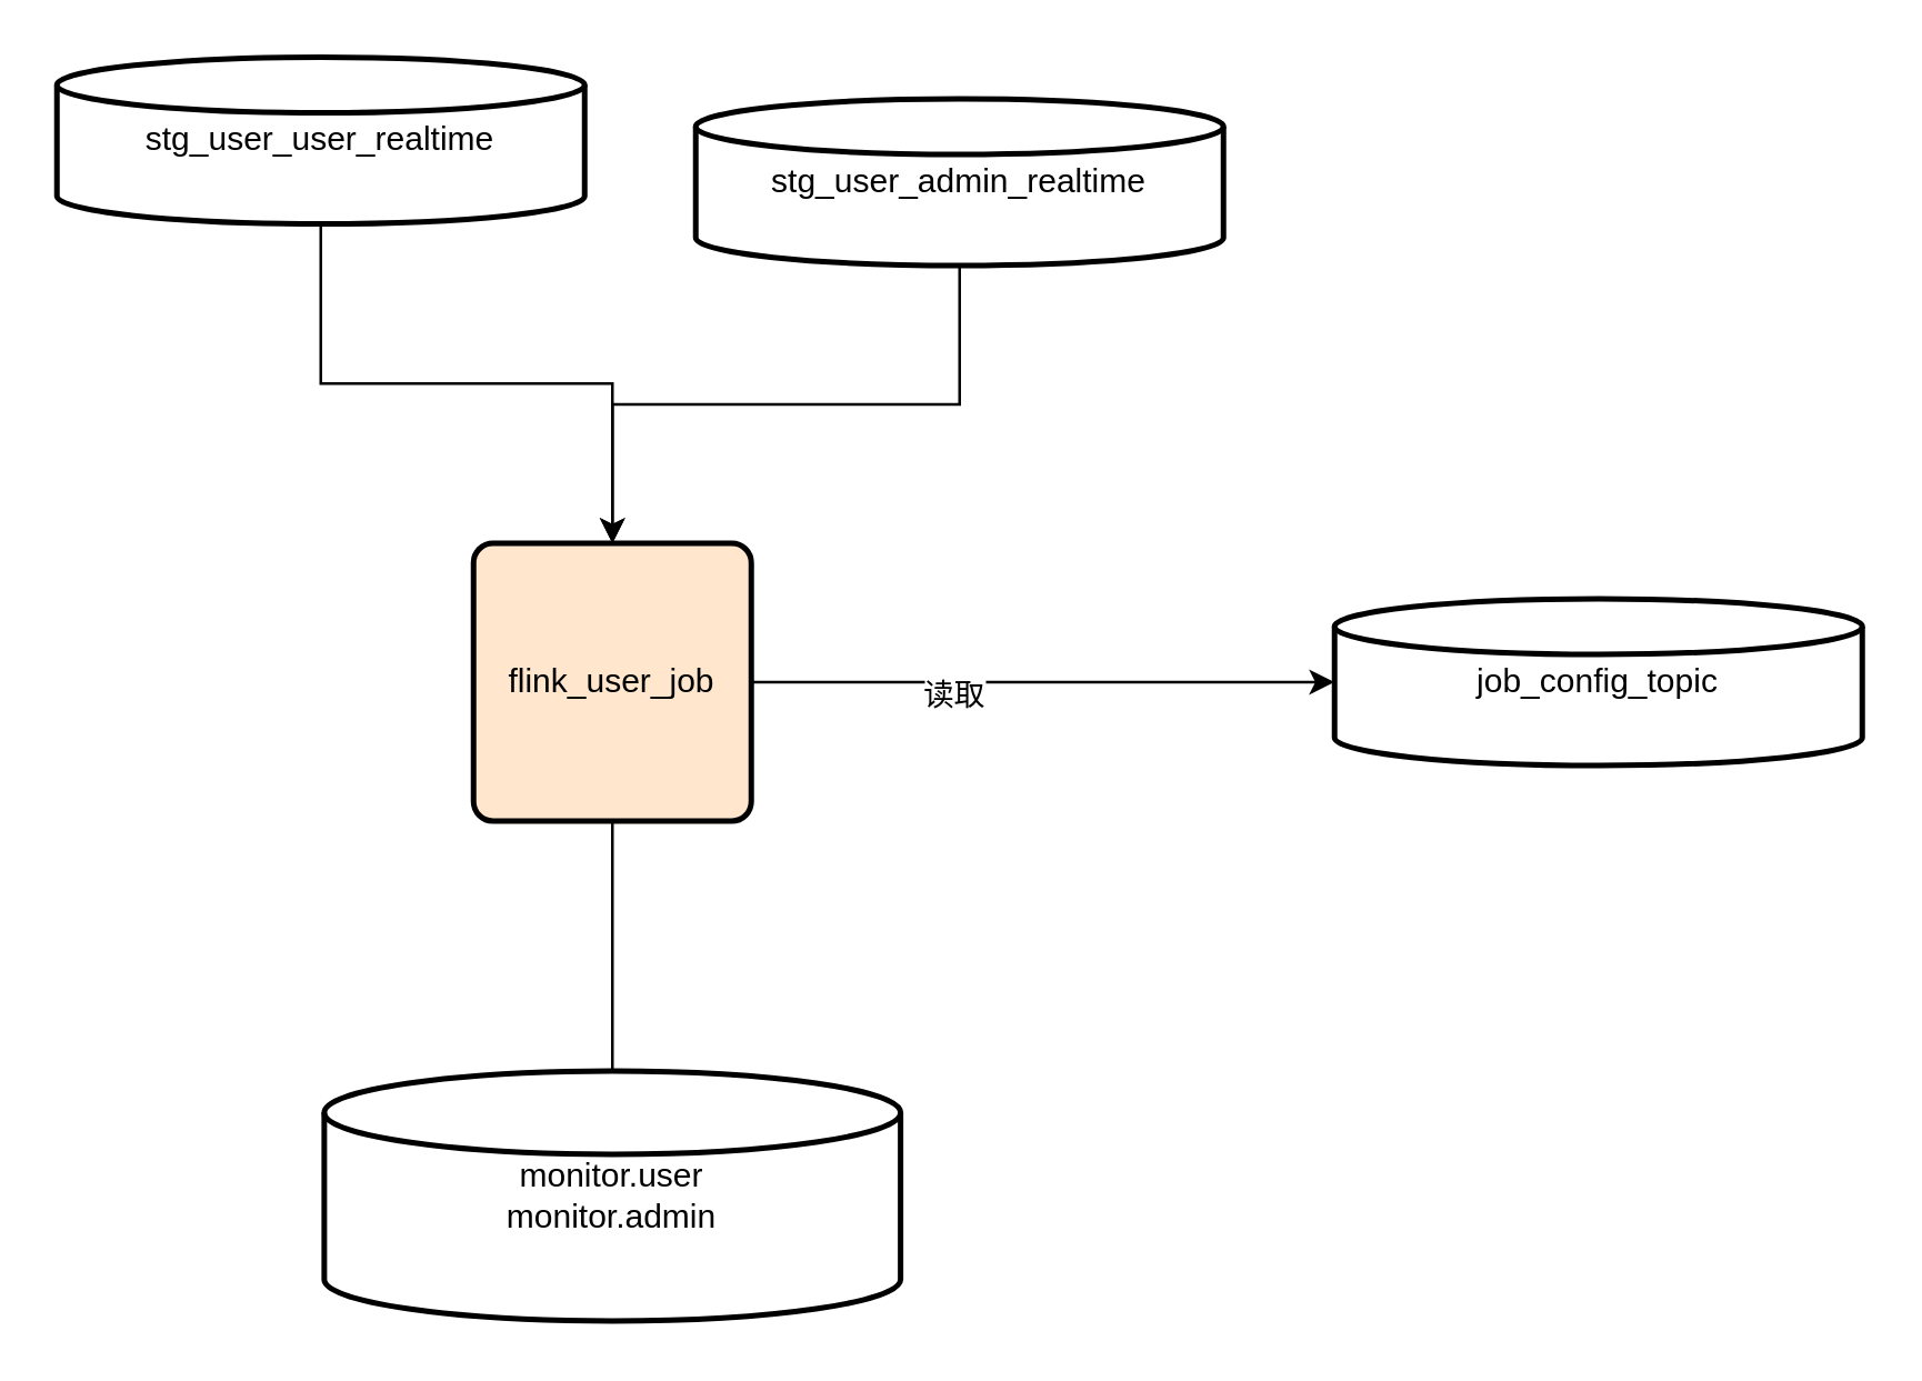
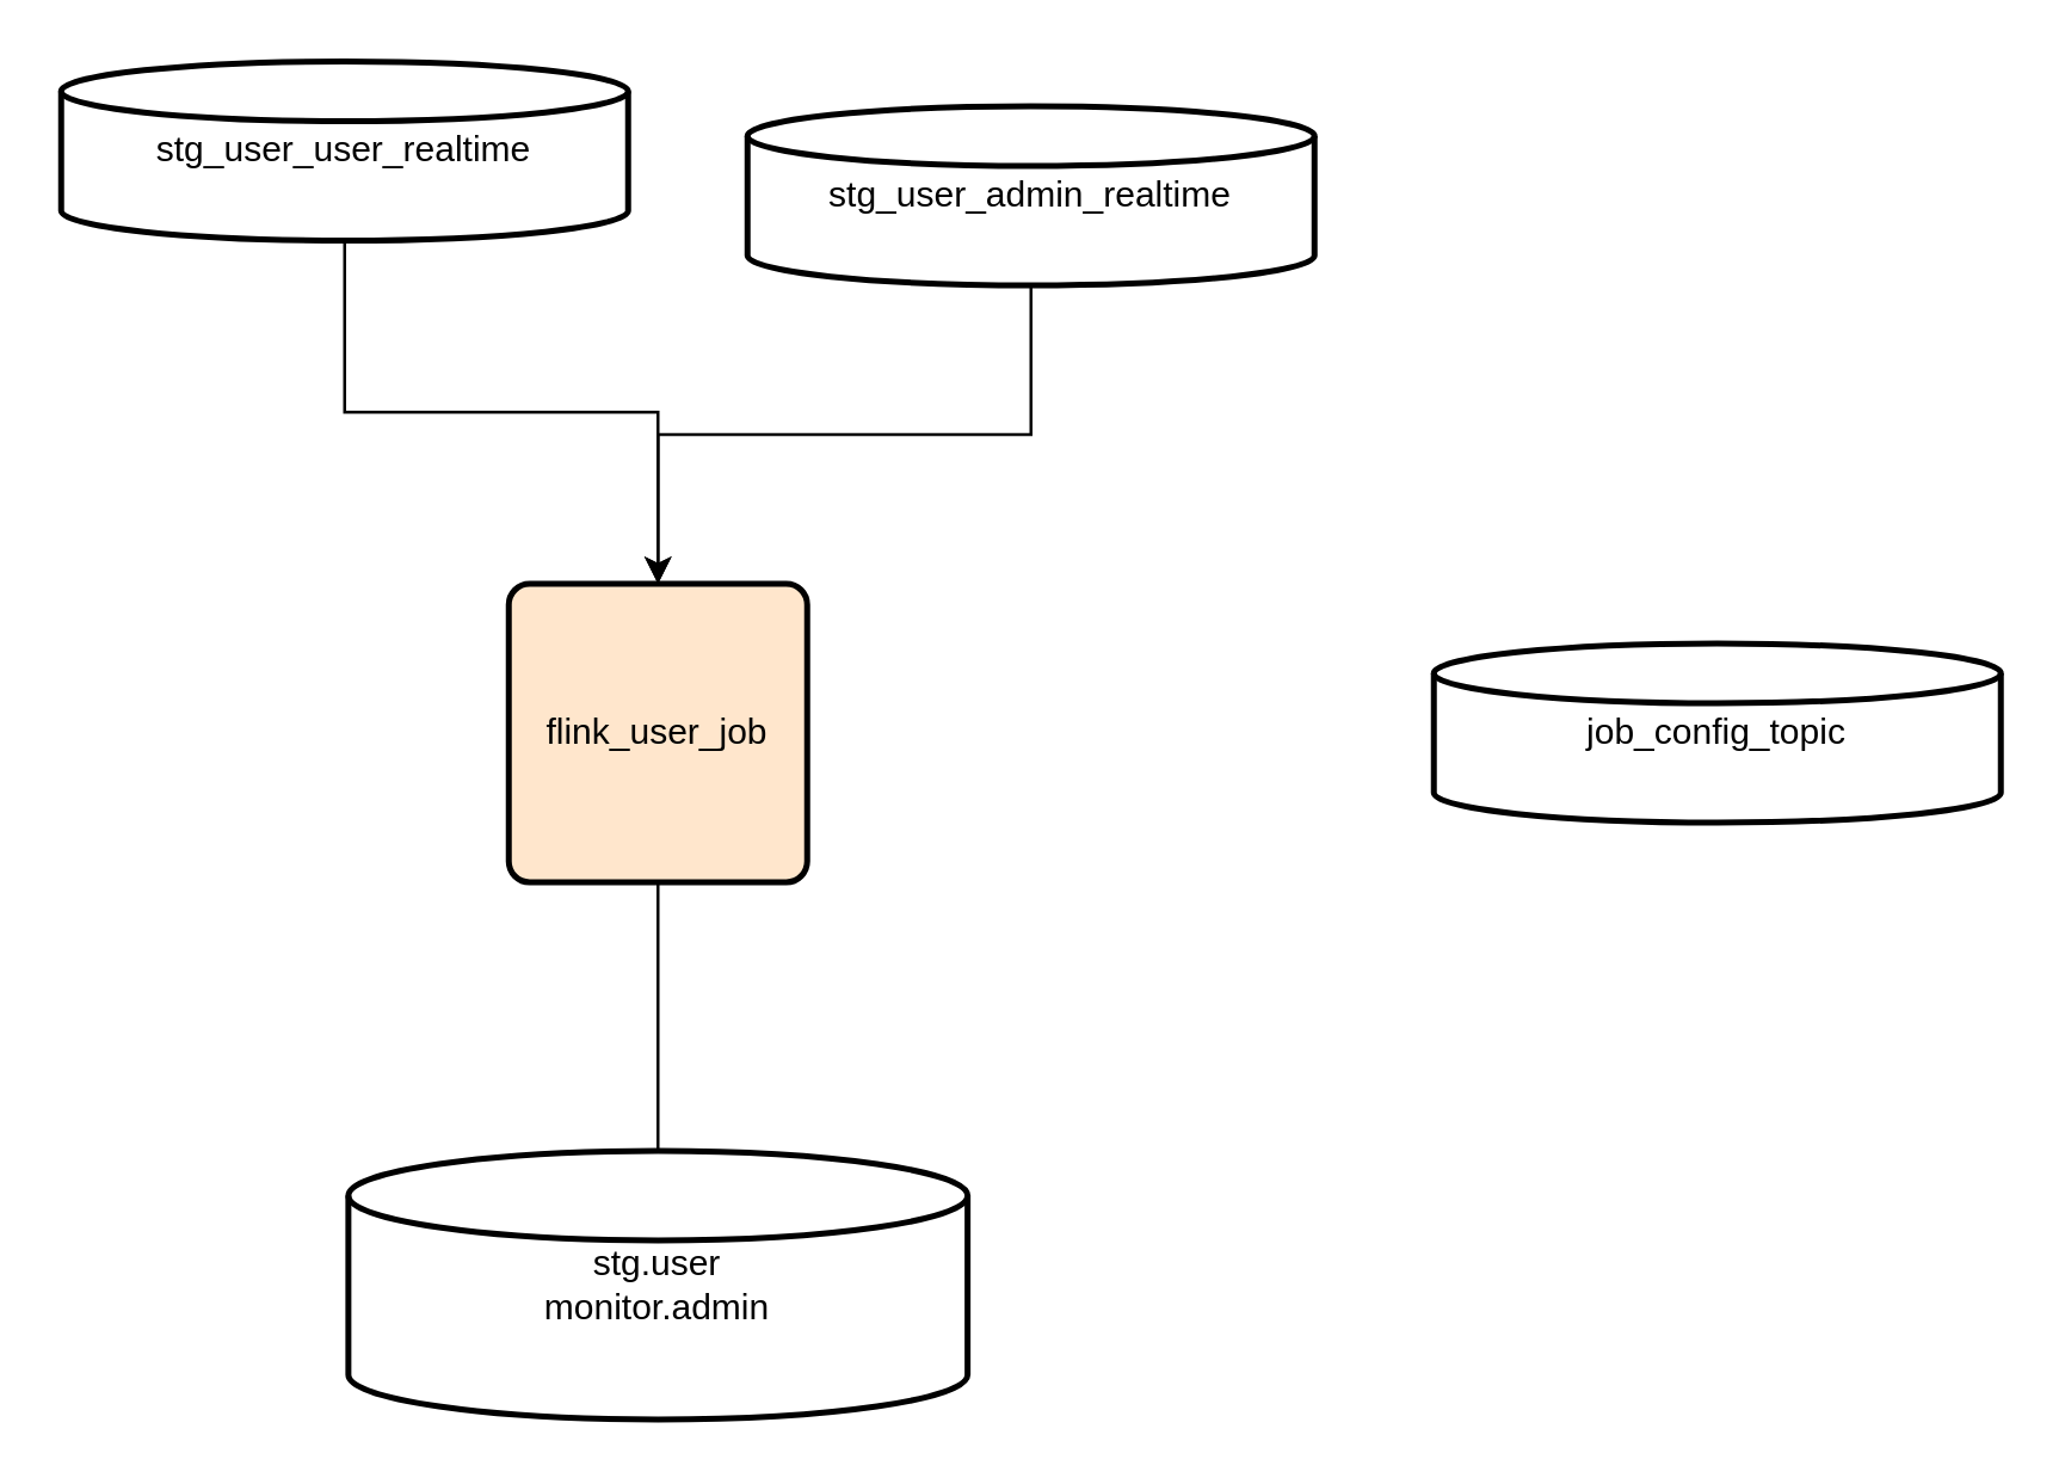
- <mxCell id="6" style="edgeStyle=orthogonalEdgeStyle;rounded=0;orthogonalLoop=1;jettySize=auto;html=1;" edge="1" parent="1" source="9" target="10"><mxGeometry relative="1" as="geometry" /></mxCell>
- <mxCell id="7" value="读取" style="edgeLabel;html=1;align=center;verticalAlign=middle;resizable=0;points=[];" vertex="1" connectable="0" parent="6"><mxGeometry x="-0.319" y="-3" relative="1" as="geometry"><mxPoint y="1" as="offset" /></mxGeometry></mxCell>
- <mxCell id="11" value="monitor.user&lt;br&gt;monitor.admin" style="strokeWidth=2;html=1;shape=mxgraph.flowchart.database;whiteSpace=wrap;" vertex="1" parent="1"><mxGeometry x="116.25" y="385" width="207.5" height="90" as="geometry" /></mxCell>
+ <mxCell id="11" value="stg.user&lt;br&gt;monitor.admin" style="strokeWidth=2;html=1;shape=mxgraph.flowchart.database;whiteSpace=wrap;" vertex="1" parent="1"><mxGeometry x="116.25" y="385" width="207.5" height="90" as="geometry" /></mxCell>
